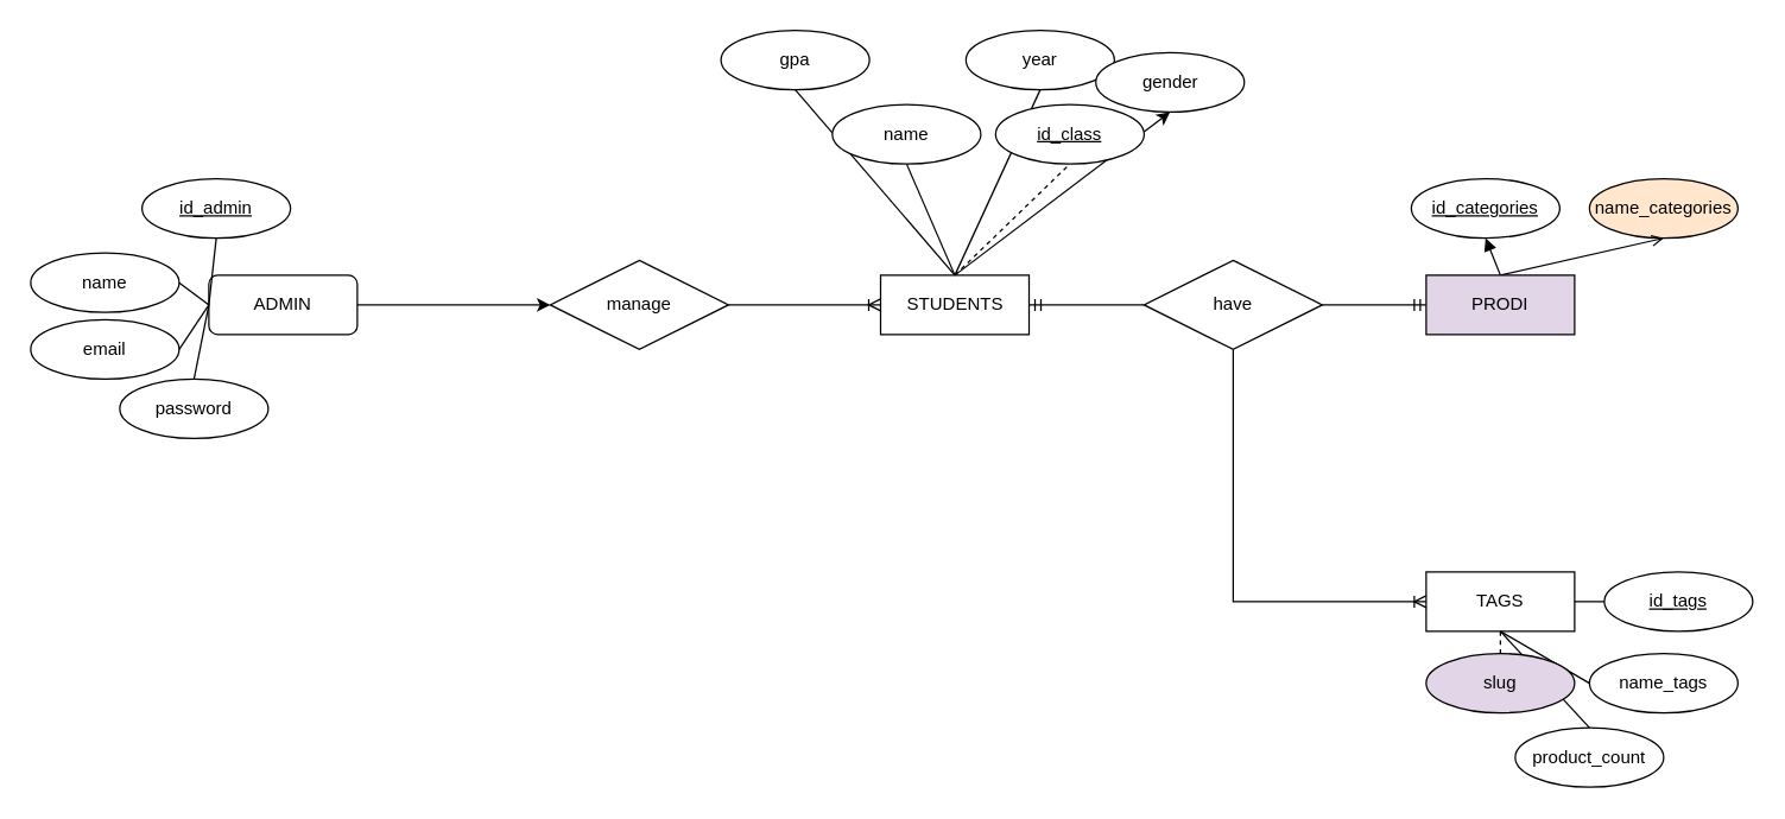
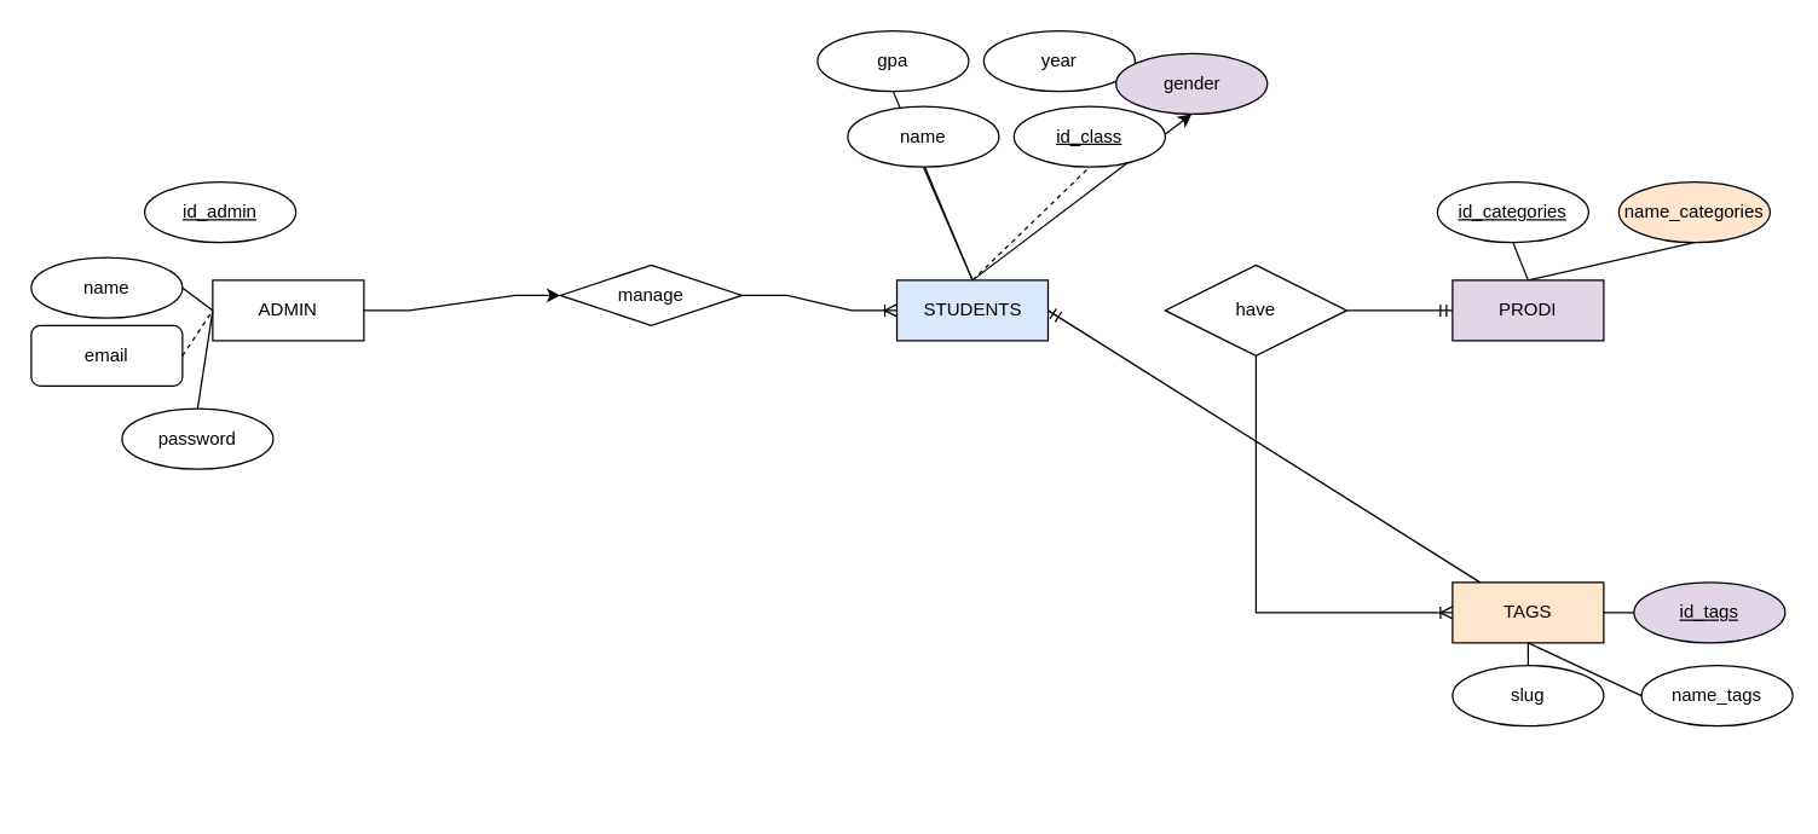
- <mxCell id="28" value="gpa" style="ellipse;whiteSpace=wrap;html=1;align=center;" parent="1" vertex="1"><mxGeometry x="485" y="20" width="100" height="40" as="geometry" /></mxCell>
+ <mxCell id="28" value="gpa" style="ellipse;whiteSpace=wrap;html=1;align=center;" parent="1" vertex="1"><mxGeometry x="540" y="20" width="100" height="40" as="geometry" /></mxCell>
- <mxCell id="40" value="gender" style="ellipse;whiteSpace=wrap;html=1;align=center;" vertex="1" parent="1"><mxGeometry x="737.5" y="35" width="100" height="40" as="geometry" /></mxCell>
+ <mxCell id="40" value="gender" style="ellipse;whiteSpace=wrap;html=1;align=center;fillColor=#e1d5e7;" vertex="1" parent="1"><mxGeometry x="737.5" y="35" width="100" height="40" as="geometry" /></mxCell>
- <mxCell id="30" value="" style="endArrow=none;html=1;rounded=0;entryX=0.5;entryY=1;entryDx=0;entryDy=0;exitX=0.5;exitY=0;exitDx=0;exitDy=0;" parent="1" source="3" target="9" edge="1"><mxGeometry relative="1" as="geometry"><mxPoint x="340" y="120" as="sourcePoint" /><mxPoint x="500" y="120" as="targetPoint" /></mxGeometry></mxCell>
- <mxCell id="33" value="" style="endArrow=open;html=1;rounded=0;entryX=0.5;entryY=1;entryDx=0;entryDy=0;exitX=0.5;exitY=0;exitDx=0;exitDy=0;" parent="1" source="34" target="10" edge="1"><mxGeometry relative="1" as="geometry"><mxPoint x="890" y="35" as="sourcePoint" /><mxPoint x="1050" y="35" as="targetPoint" /></mxGeometry></mxCell>
+ <mxCell id="33" value="" style="endArrow=none;html=1;rounded=0;entryX=0.5;entryY=1;entryDx=0;entryDy=0;exitX=0.5;exitY=0;exitDx=0;exitDy=0;" parent="1" source="34" target="10" edge="1"><mxGeometry relative="1" as="geometry"><mxPoint x="890" y="35" as="sourcePoint" /><mxPoint x="1050" y="35" as="targetPoint" /></mxGeometry></mxCell>
- <mxCell id="31" value="" style="endArrow=block;html=1;rounded=0;entryX=0.5;entryY=1;entryDx=0;entryDy=0;exitX=0.5;exitY=0;exitDx=0;exitDy=0;" parent="1" source="34" target="32" edge="1"><mxGeometry relative="1" as="geometry"><mxPoint x="770" y="59" as="sourcePoint" /><mxPoint x="930" y="59" as="targetPoint" /></mxGeometry></mxCell>
+ <mxCell id="31" value="" style="endArrow=none;html=1;rounded=0;entryX=0.5;entryY=1;entryDx=0;entryDy=0;exitX=0.5;exitY=0;exitDx=0;exitDy=0;" parent="1" source="34" target="32" edge="1"><mxGeometry relative="1" as="geometry"><mxPoint x="770" y="59" as="sourcePoint" /><mxPoint x="930" y="59" as="targetPoint" /></mxGeometry></mxCell>
- <mxCell id="21" value="" style="endArrow=none;html=1;rounded=0;exitX=0.5;exitY=1;exitDx=0;exitDy=0;entryX=0;entryY=0.5;entryDx=0;entryDy=0;" parent="1" source="5" target="2" edge="1"><mxGeometry relative="1" as="geometry"><mxPoint x="230" y="185" as="sourcePoint" /><mxPoint x="140" y="205" as="targetPoint" /></mxGeometry></mxCell>
- <mxCell id="2" value="ADMIN" style="whiteSpace=wrap;html=1;align=center;rounded=1;" parent="1" vertex="1"><mxGeometry x="140" y="185" width="100" height="40" as="geometry" /></mxCell>
+ <mxCell id="2" value="ADMIN" style="whiteSpace=wrap;html=1;align=center;" parent="1" vertex="1"><mxGeometry x="140" y="185" width="100" height="40" as="geometry" /></mxCell>
- <mxCell id="19" value="manage" style="shape=rhombus;perimeter=rhombusPerimeter;whiteSpace=wrap;html=1;align=center;" parent="1" vertex="1"><mxGeometry x="370" y="175" width="120" height="60" as="geometry" /></mxCell>
+ <mxCell id="19" value="manage" style="shape=rhombus;perimeter=rhombusPerimeter;whiteSpace=wrap;html=1;align=center;" parent="1" vertex="1"><mxGeometry x="370" y="175" width="120" height="40" as="geometry" /></mxCell>
- <mxCell id="3" value="STUDENTS" style="whiteSpace=wrap;html=1;align=center;" parent="1" vertex="1"><mxGeometry x="592.5" y="185" width="100" height="40" as="geometry" /></mxCell>
+ <mxCell id="3" value="STUDENTS" style="whiteSpace=wrap;html=1;align=center;fillColor=#dae8fc;" parent="1" vertex="1"><mxGeometry x="592.5" y="185" width="100" height="40" as="geometry" /></mxCell>
- <mxCell id="16" value="" style="fontSize=12;html=1;endArrow=none;startArrow=ERmandOne;rounded=0;entryX=0;entryY=0.5;entryDx=0;entryDy=0;exitX=1;exitY=0.5;exitDx=0;exitDy=0;" parent="1" source="3" target="15" edge="1"><mxGeometry width="100" height="100" relative="1" as="geometry"><mxPoint x="692.5" y="205" as="sourcePoint" /><mxPoint x="960" y="205" as="targetPoint" /></mxGeometry></mxCell>
+ <mxCell id="16" value="" style="fontSize=12;html=1;endArrow=none;startArrow=ERmandOne;rounded=0;exitX=1;exitY=0.5;exitDx=0;exitDy=0;" parent="1" source="3" target="4" edge="1"><mxGeometry width="100" height="100" relative="1" as="geometry"><mxPoint x="692.5" y="205" as="sourcePoint" /><mxPoint x="960" y="205" as="targetPoint" /></mxGeometry></mxCell>
- <mxCell id="23" value="" style="endArrow=none;html=1;rounded=0;exitX=1;exitY=0.5;exitDx=0;exitDy=0;entryX=0;entryY=0.5;entryDx=0;entryDy=0;" parent="1" source="7" target="2" edge="1"><mxGeometry relative="1" as="geometry"><mxPoint x="220" y="139.76" as="sourcePoint" /><mxPoint x="380" y="139.76" as="targetPoint" /></mxGeometry></mxCell>
+ <mxCell id="23" value="" style="endArrow=none;html=1;rounded=0;exitX=1;exitY=0.5;exitDx=0;exitDy=0;entryX=0;entryY=0.5;entryDx=0;entryDy=0;dashed=1;" parent="1" source="7" target="2" edge="1"><mxGeometry relative="1" as="geometry"><mxPoint x="220" y="139.76" as="sourcePoint" /><mxPoint x="380" y="139.76" as="targetPoint" /></mxGeometry></mxCell>
- <mxCell id="7" value="email" style="ellipse;whiteSpace=wrap;html=1;align=center;" parent="1" vertex="1"><mxGeometry x="20" y="215" width="100" height="40" as="geometry" /></mxCell>
+ <mxCell id="7" value="email" style="whiteSpace=wrap;html=1;align=center;rounded=1;" parent="1" vertex="1"><mxGeometry x="20" y="215" width="100" height="40" as="geometry" /></mxCell>
- <mxCell id="8" value="password" style="ellipse;whiteSpace=wrap;html=1;align=center;" parent="1" vertex="1"><mxGeometry x="80" y="255" width="100" height="40" as="geometry" /></mxCell>
+ <mxCell id="8" value="password" style="ellipse;whiteSpace=wrap;html=1;align=center;" parent="1" vertex="1"><mxGeometry x="80" y="270" width="100" height="40" as="geometry" /></mxCell>
- <mxCell id="4" value="TAGS" style="whiteSpace=wrap;html=1;align=center;" parent="1" vertex="1"><mxGeometry x="960" y="385" width="100" height="40" as="geometry" /></mxCell>
+ <mxCell id="4" value="TAGS" style="whiteSpace=wrap;html=1;align=center;fillColor=#ffe6cc;" parent="1" vertex="1"><mxGeometry x="960" y="385" width="100" height="40" as="geometry" /></mxCell>
- <mxCell id="11" value="id_tags" style="ellipse;whiteSpace=wrap;html=1;align=center;fontStyle=4;" parent="1" vertex="1"><mxGeometry x="1080" y="385" width="100" height="40" as="geometry" /></mxCell>
+ <mxCell id="11" value="id_tags" style="ellipse;whiteSpace=wrap;html=1;align=center;fontStyle=4;fillColor=#e1d5e7;" parent="1" vertex="1"><mxGeometry x="1080" y="385" width="100" height="40" as="geometry" /></mxCell>
- <mxCell id="37" value="" style="endArrow=none;html=1;rounded=0;entryX=0.5;entryY=0;entryDx=0;entryDy=0;exitX=0.5;exitY=1;exitDx=0;exitDy=0;dashed=1;" parent="1" source="4" target="39" edge="1"><mxGeometry relative="1" as="geometry"><mxPoint x="940" y="345" as="sourcePoint" /><mxPoint x="1100" y="345" as="targetPoint" /></mxGeometry></mxCell>
+ <mxCell id="37" value="" style="endArrow=none;html=1;rounded=0;entryX=0.5;entryY=0;entryDx=0;entryDy=0;exitX=0.5;exitY=1;exitDx=0;exitDy=0;" parent="1" source="4" target="39" edge="1"><mxGeometry relative="1" as="geometry"><mxPoint x="940" y="345" as="sourcePoint" /><mxPoint x="1100" y="345" as="targetPoint" /></mxGeometry></mxCell>
- <mxCell id="39" value="slug" style="ellipse;whiteSpace=wrap;html=1;align=center;fillColor=#e1d5e7;" parent="1" vertex="1"><mxGeometry x="960" y="440" width="100" height="40" as="geometry" /></mxCell>
+ <mxCell id="39" value="slug" style="ellipse;whiteSpace=wrap;html=1;align=center;" parent="1" vertex="1"><mxGeometry x="960" y="440" width="100" height="40" as="geometry" /></mxCell>
- <mxCell id="12" value="name_tags" style="ellipse;whiteSpace=wrap;html=1;align=center;" parent="1" vertex="1"><mxGeometry x="1070" y="440" width="100" height="40" as="geometry" /></mxCell>
+ <mxCell id="12" value="name_tags" style="ellipse;whiteSpace=wrap;html=1;align=center;" parent="1" vertex="1"><mxGeometry x="1085" y="440" width="100" height="40" as="geometry" /></mxCell>
- <mxCell id="38" value="" style="endArrow=none;html=1;rounded=0;exitX=0.5;exitY=0;exitDx=0;exitDy=0;entryX=0.5;entryY=1;entryDx=0;entryDy=0;" parent="1" source="13" target="4" edge="1"><mxGeometry relative="1" as="geometry"><mxPoint x="990" y="355" as="sourcePoint" /><mxPoint x="1150" y="355" as="targetPoint" /></mxGeometry></mxCell>
- <mxCell id="13" value="product_count" style="ellipse;whiteSpace=wrap;html=1;align=center;" parent="1" vertex="1"><mxGeometry x="1020" y="490" width="100" height="40" as="geometry" /></mxCell>
